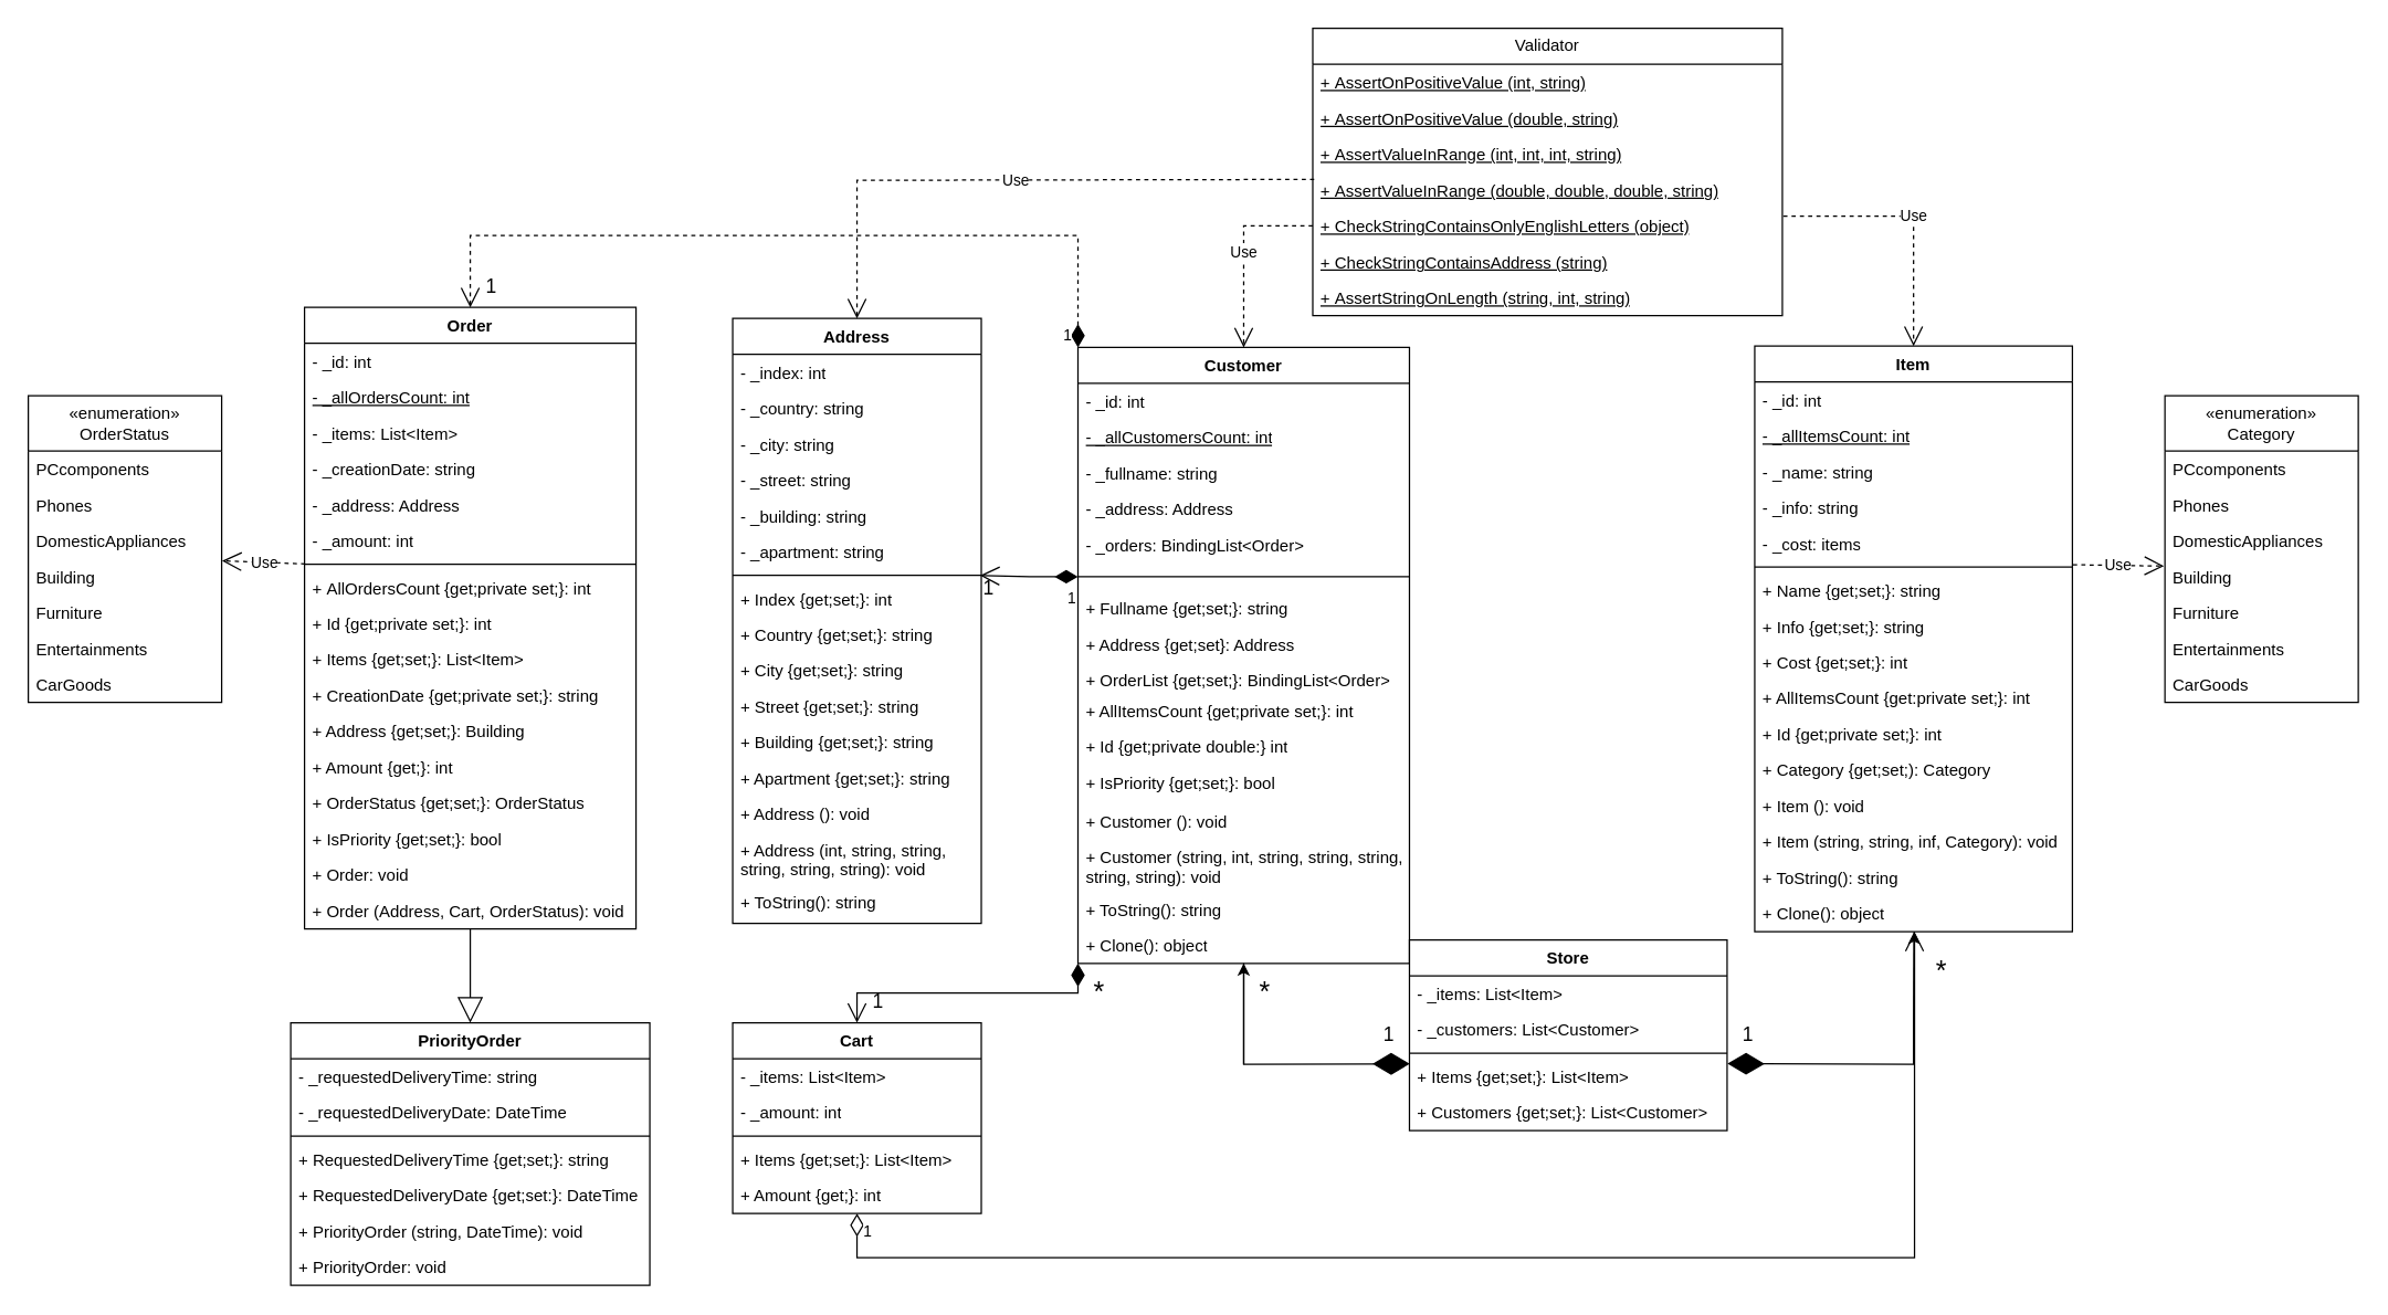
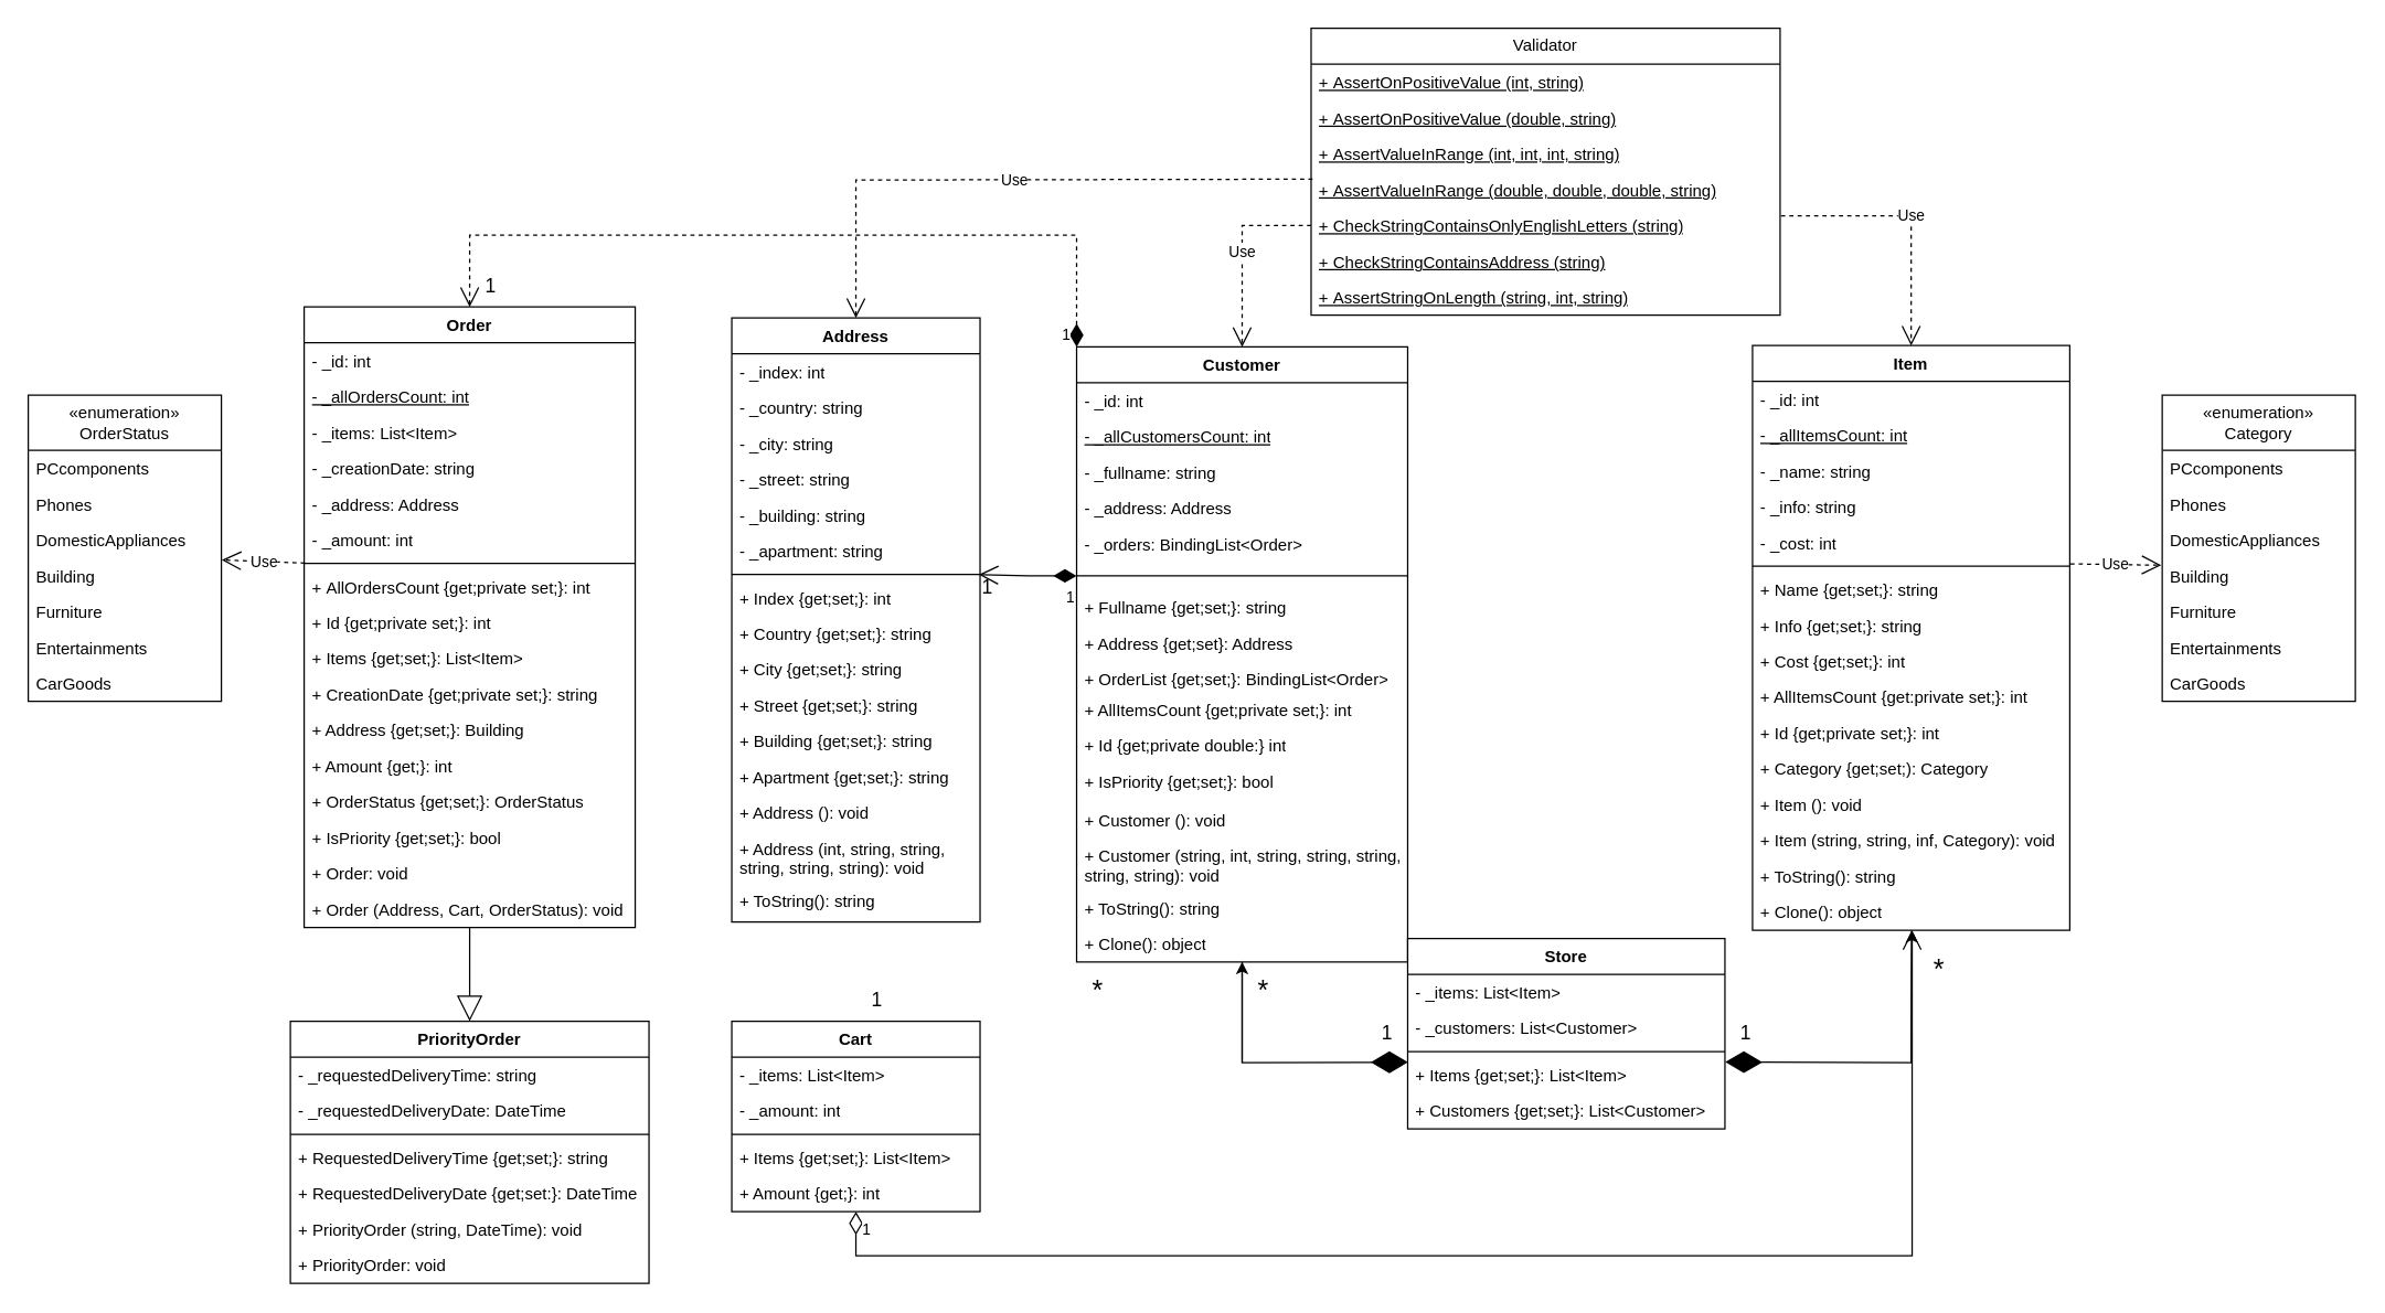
- <mxCell id="7" value="+&amp;nbsp;CheckStringContainsOnlyEnglishLetters (object)" style="text;strokeColor=none;fillColor=none;align=left;verticalAlign=top;spacingLeft=4;spacingRight=4;overflow=hidden;rotatable=0;points=[[0,0.5],[1,0.5]];portConstraint=eastwest;whiteSpace=wrap;html=1;rounded=0;fontStyle=4" parent="2" vertex="1"><mxGeometry y="130" width="340" height="26" as="geometry" /></mxCell>
+ <mxCell id="7" value="+&amp;nbsp;CheckStringContainsOnlyEnglishLetters (string)" style="text;strokeColor=none;fillColor=none;align=left;verticalAlign=top;spacingLeft=4;spacingRight=4;overflow=hidden;rotatable=0;points=[[0,0.5],[1,0.5]];portConstraint=eastwest;whiteSpace=wrap;html=1;rounded=0;fontStyle=4" parent="2" vertex="1"><mxGeometry y="130" width="340" height="26" as="geometry" /></mxCell>
- <mxCell id="15" value="- _cost: items" style="text;strokeColor=none;fillColor=none;align=left;verticalAlign=top;spacingLeft=4;spacingRight=4;overflow=hidden;rotatable=0;points=[[0,0.5],[1,0.5]];portConstraint=eastwest;whiteSpace=wrap;html=1;" parent="10" vertex="1"><mxGeometry y="130" width="230" height="26" as="geometry" /></mxCell>
+ <mxCell id="15" value="- _cost: int" style="text;strokeColor=none;fillColor=none;align=left;verticalAlign=top;spacingLeft=4;spacingRight=4;overflow=hidden;rotatable=0;points=[[0,0.5],[1,0.5]];portConstraint=eastwest;whiteSpace=wrap;html=1;" parent="10" vertex="1"><mxGeometry y="130" width="230" height="26" as="geometry" /></mxCell>
- <mxCell id="123" value="&lt;div style=&quot;&quot;&gt;&lt;br&gt;&lt;/div&gt;" style="endArrow=open;html=1;endSize=12;startArrow=diamondThin;startSize=14;startFill=1;edgeStyle=orthogonalEdgeStyle;align=left;verticalAlign=top;rounded=0;labelPosition=right;verticalLabelPosition=bottom;entryX=0.5;entryY=0;entryDx=0;entryDy=0;exitX=0;exitY=1;exitDx=0;exitDy=0;" parent="1" source="27" target="89" edge="1"><mxGeometry x="-1" y="3" relative="1" as="geometry"><mxPoint x="790" y="670" as="sourcePoint" /><mxPoint x="760" y="640" as="targetPoint" /></mxGeometry></mxCell>
